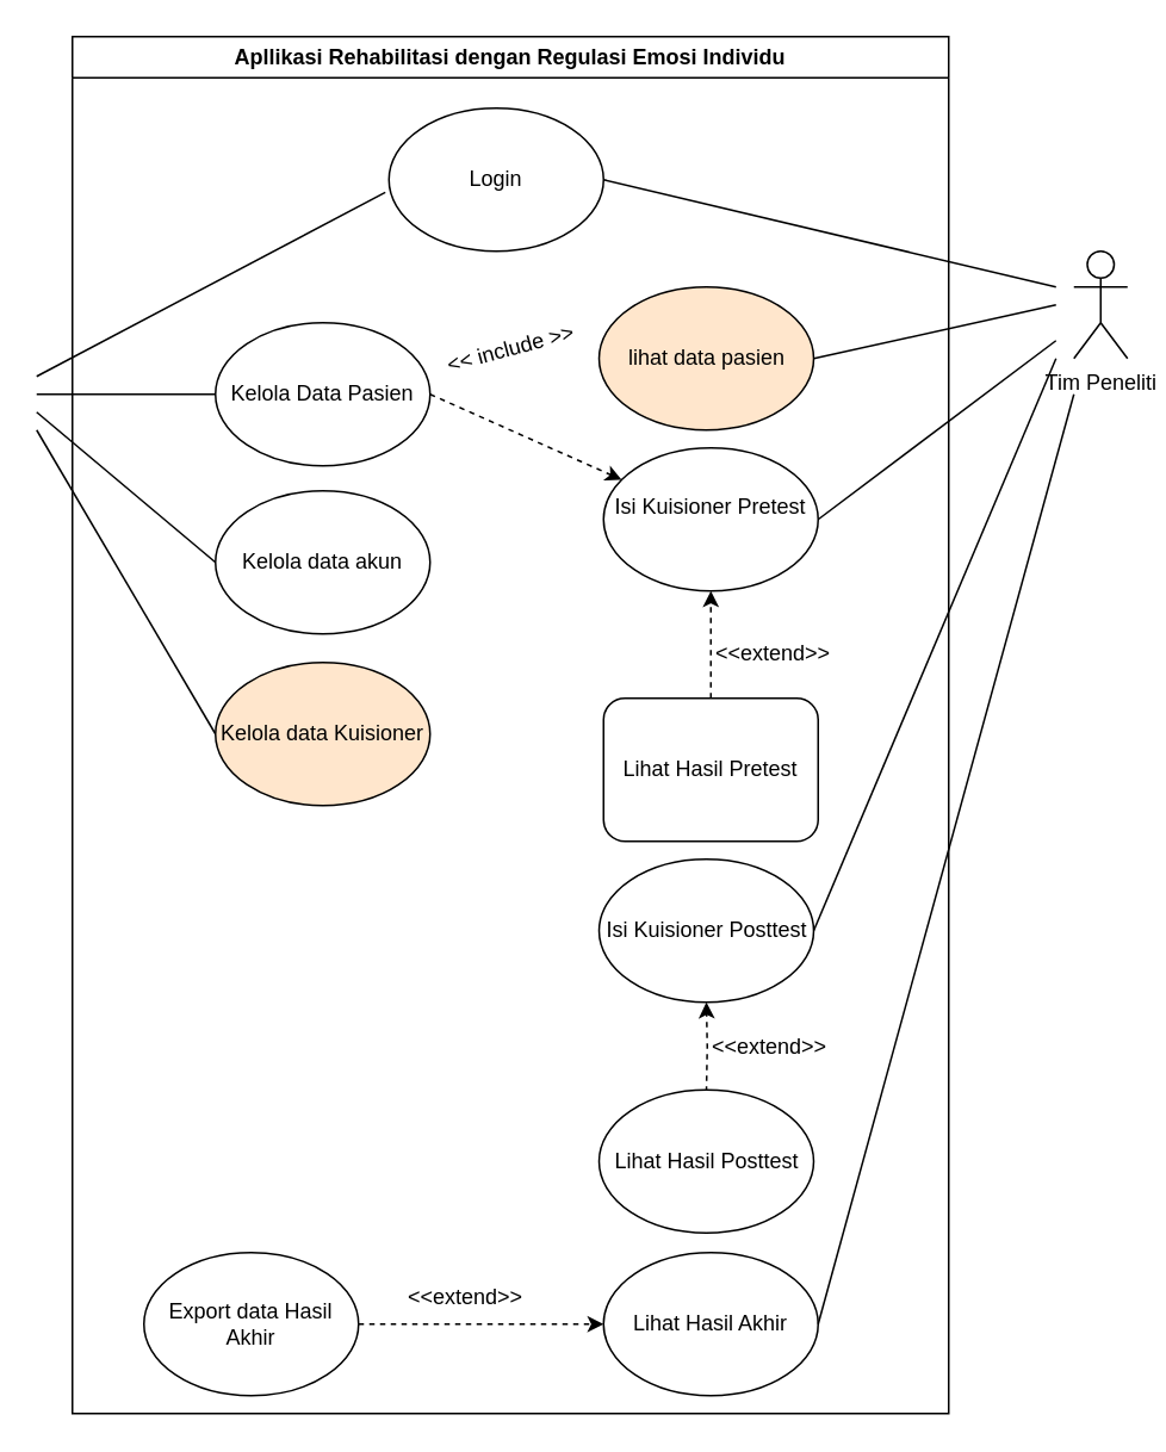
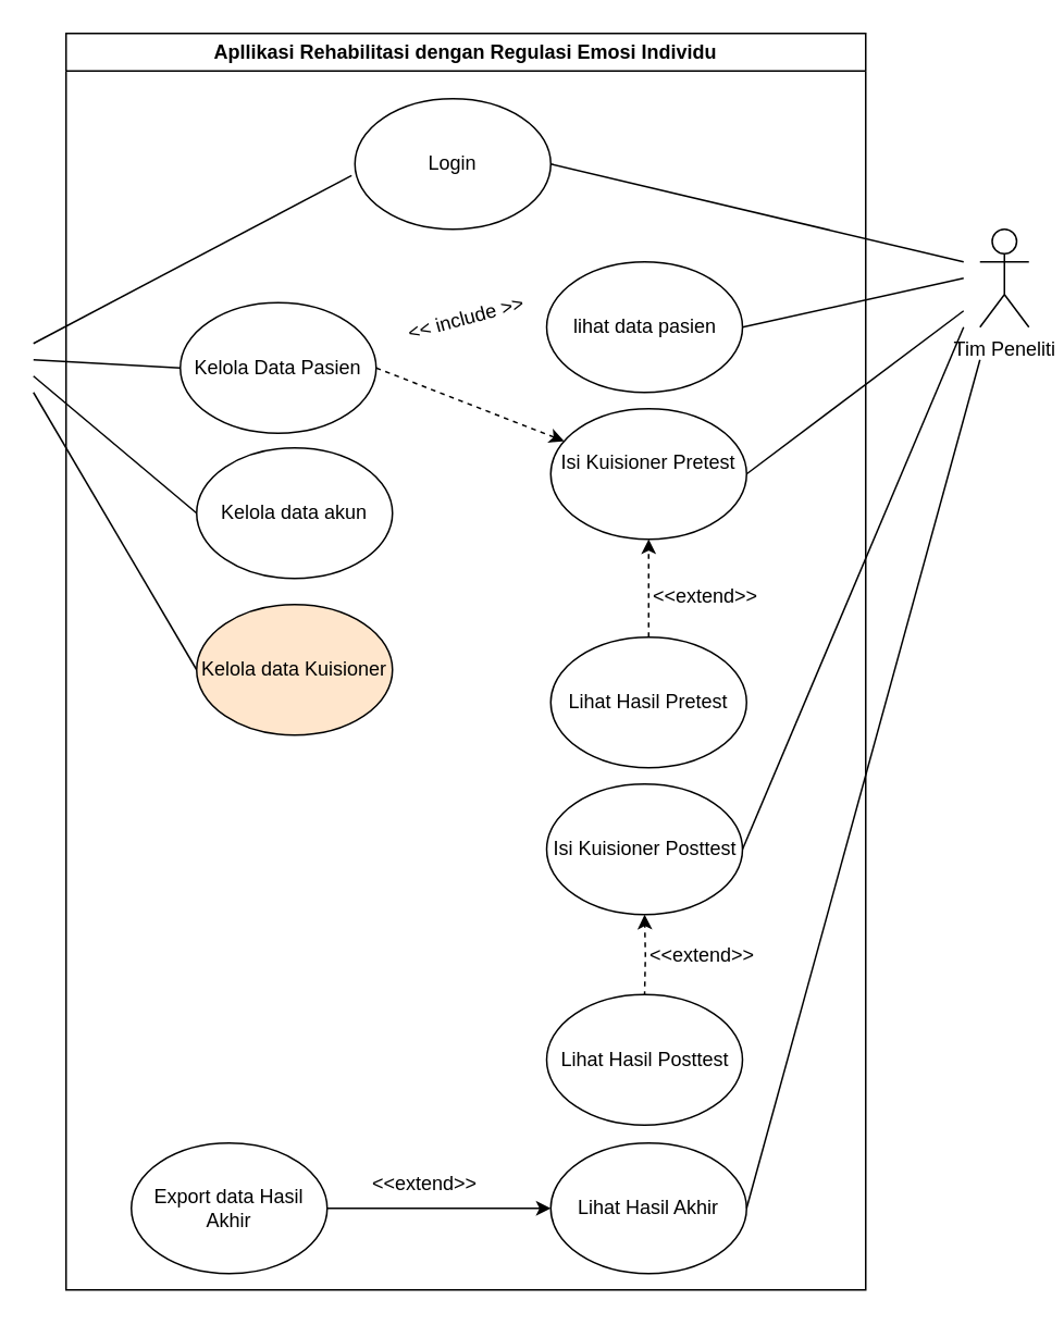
- <mxCell id="9" value="lihat data pasien" style="ellipse;whiteSpace=wrap;html=1;fillColor=#ffe6cc;" parent="6" vertex="1"><mxGeometry x="294.5" y="140" width="120" height="80" as="geometry" /></mxCell>
+ <mxCell id="9" value="lihat data pasien" style="ellipse;whiteSpace=wrap;html=1;" parent="6" vertex="1"><mxGeometry x="294.5" y="140" width="120" height="80" as="geometry" /></mxCell>
- <mxCell id="11" value="Kelola Data Pasien" style="ellipse;whiteSpace=wrap;html=1;" parent="6" vertex="1"><mxGeometry x="80" y="160" width="120" height="80" as="geometry" /></mxCell>
+ <mxCell id="11" value="Kelola Data Pasien" style="ellipse;whiteSpace=wrap;html=1;" parent="6" vertex="1"><mxGeometry x="70" y="165" width="120" height="80" as="geometry" /></mxCell>
- <mxCell id="15" value="Lihat Hasil Pretest" style="whiteSpace=wrap;html=1;rounded=1;" parent="6" vertex="1"><mxGeometry x="297" y="370" width="120" height="80" as="geometry" /></mxCell>
+ <mxCell id="15" value="Lihat Hasil Pretest" style="ellipse;whiteSpace=wrap;html=1;" parent="6" vertex="1"><mxGeometry x="297" y="370" width="120" height="80" as="geometry" /></mxCell>
- <mxCell id="25" style="rounded=0;orthogonalLoop=1;jettySize=auto;html=1;exitX=1;exitY=0.5;exitDx=0;exitDy=0;entryX=0;entryY=0.5;entryDx=0;entryDy=0;dashed=1;" parent="6" source="7" target="24" edge="1"><mxGeometry relative="1" as="geometry" /></mxCell>
+ <mxCell id="25" style="rounded=0;orthogonalLoop=1;jettySize=auto;html=1;exitX=1;exitY=0.5;exitDx=0;exitDy=0;entryX=0;entryY=0.5;entryDx=0;entryDy=0;dashed=0;" parent="6" source="7" target="24" edge="1"><mxGeometry relative="1" as="geometry" /></mxCell>
